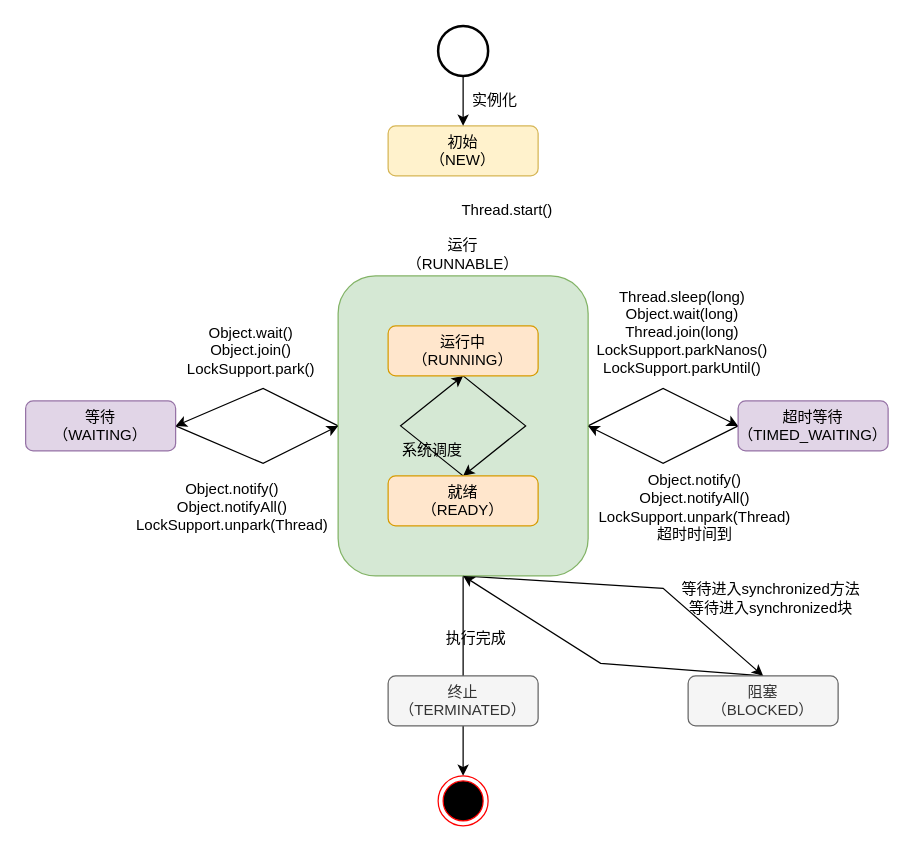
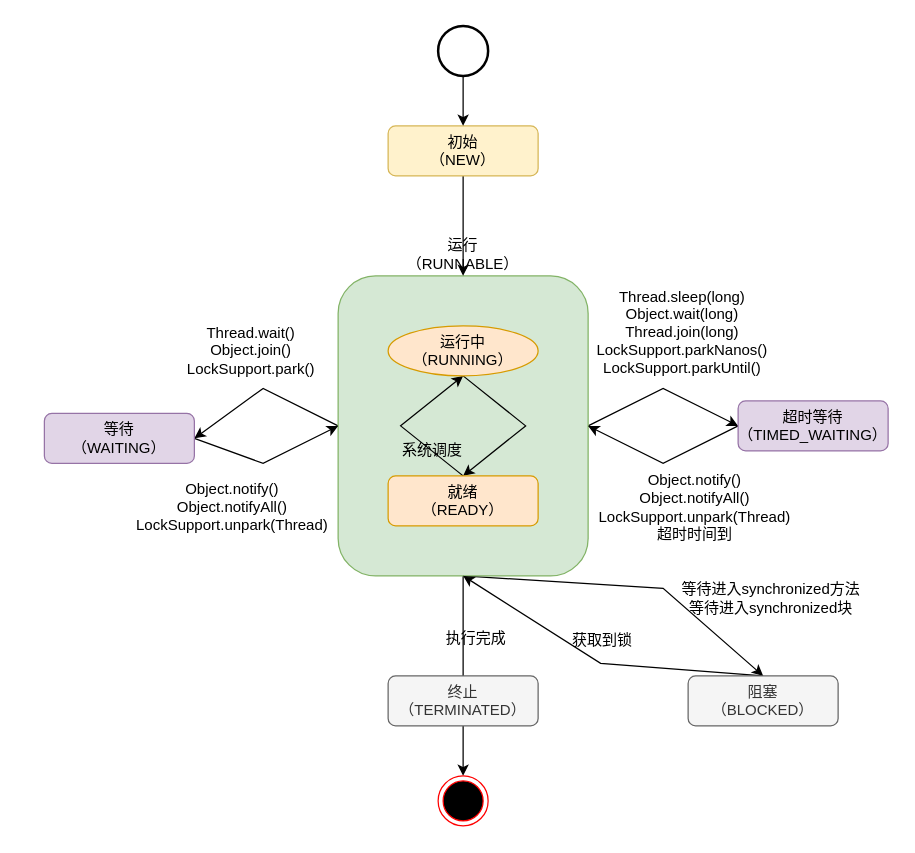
- <mxCell id="17" value="实例化" style="text;html=1;align=center;verticalAlign=middle;resizable=0;points=[];;autosize=1;" vertex="1" parent="1"><mxGeometry x="370" y="70" width="50" height="20" as="geometry" /></mxCell>
- <mxCell id="14" value="Thread.start()" style="text;html=1;align=center;verticalAlign=middle;resizable=0;points=[];;autosize=1;" vertex="1" parent="1"><mxGeometry x="360" y="158" width="90" height="20" as="geometry" /></mxCell>
+ <mxCell id="12" style="edgeStyle=none;rounded=0;orthogonalLoop=1;jettySize=auto;html=1;entryX=0.5;entryY=0;entryDx=0;entryDy=0;" edge="1" parent="1" source="13" target="6"><mxGeometry relative="1" as="geometry" /></mxCell>
- <mxCell id="24" value="Object.wait()&lt;br&gt;Object.join()&lt;br&gt;LockSupport.park()" style="text;html=1;align=center;verticalAlign=middle;resizable=0;points=[];;autosize=1;" vertex="1" parent="1"><mxGeometry x="140" y="255" width="120" height="50" as="geometry" /></mxCell>
+ <mxCell id="24" value="Thread.wait()&lt;br&gt;Object.join()&lt;br&gt;LockSupport.park()" style="text;html=1;align=center;verticalAlign=middle;resizable=0;points=[];;autosize=1;" vertex="1" parent="1"><mxGeometry x="140" y="255" width="120" height="50" as="geometry" /></mxCell>
- <mxCell id="9" value="运行中&lt;br&gt;（RUNNING）" style="rounded=1;whiteSpace=wrap;html=1;labelPosition=center;verticalLabelPosition=middle;align=center;verticalAlign=middle;fillColor=#ffe6cc;strokeColor=#d79b00;" vertex="1" parent="1"><mxGeometry x="310" y="260" width="120" height="40" as="geometry" /></mxCell>
+ <mxCell id="9" value="运行中&lt;br&gt;（RUNNING）" style="ellipse;whiteSpace=wrap;html=1;labelPosition=center;verticalLabelPosition=middle;align=center;verticalAlign=middle;fillColor=#ffe6cc;strokeColor=#d79b00;" vertex="1" parent="1"><mxGeometry x="310" y="260" width="120" height="40" as="geometry" /></mxCell>
- <mxCell id="23" value="等待&lt;br&gt;（WAITING）" style="rounded=1;whiteSpace=wrap;html=1;labelPosition=center;verticalLabelPosition=middle;align=center;verticalAlign=middle;fillColor=#e1d5e7;strokeColor=#9673a6;" vertex="1" parent="1"><mxGeometry x="20" y="320" width="120" height="40" as="geometry" /></mxCell>
+ <mxCell id="23" value="等待&lt;br&gt;（WAITING）" style="rounded=1;whiteSpace=wrap;html=1;labelPosition=center;verticalLabelPosition=middle;align=center;verticalAlign=middle;fillColor=#e1d5e7;strokeColor=#9673a6;" vertex="1" parent="1"><mxGeometry x="35" y="330" width="120" height="40" as="geometry" /></mxCell>
+ <mxCell id="33" value="获取到锁" style="text;html=1;align=center;verticalAlign=middle;resizable=0;points=[];;autosize=1;" vertex="1" parent="1"><mxGeometry x="451" y="502" width="60" height="20" as="geometry" /></mxCell>
